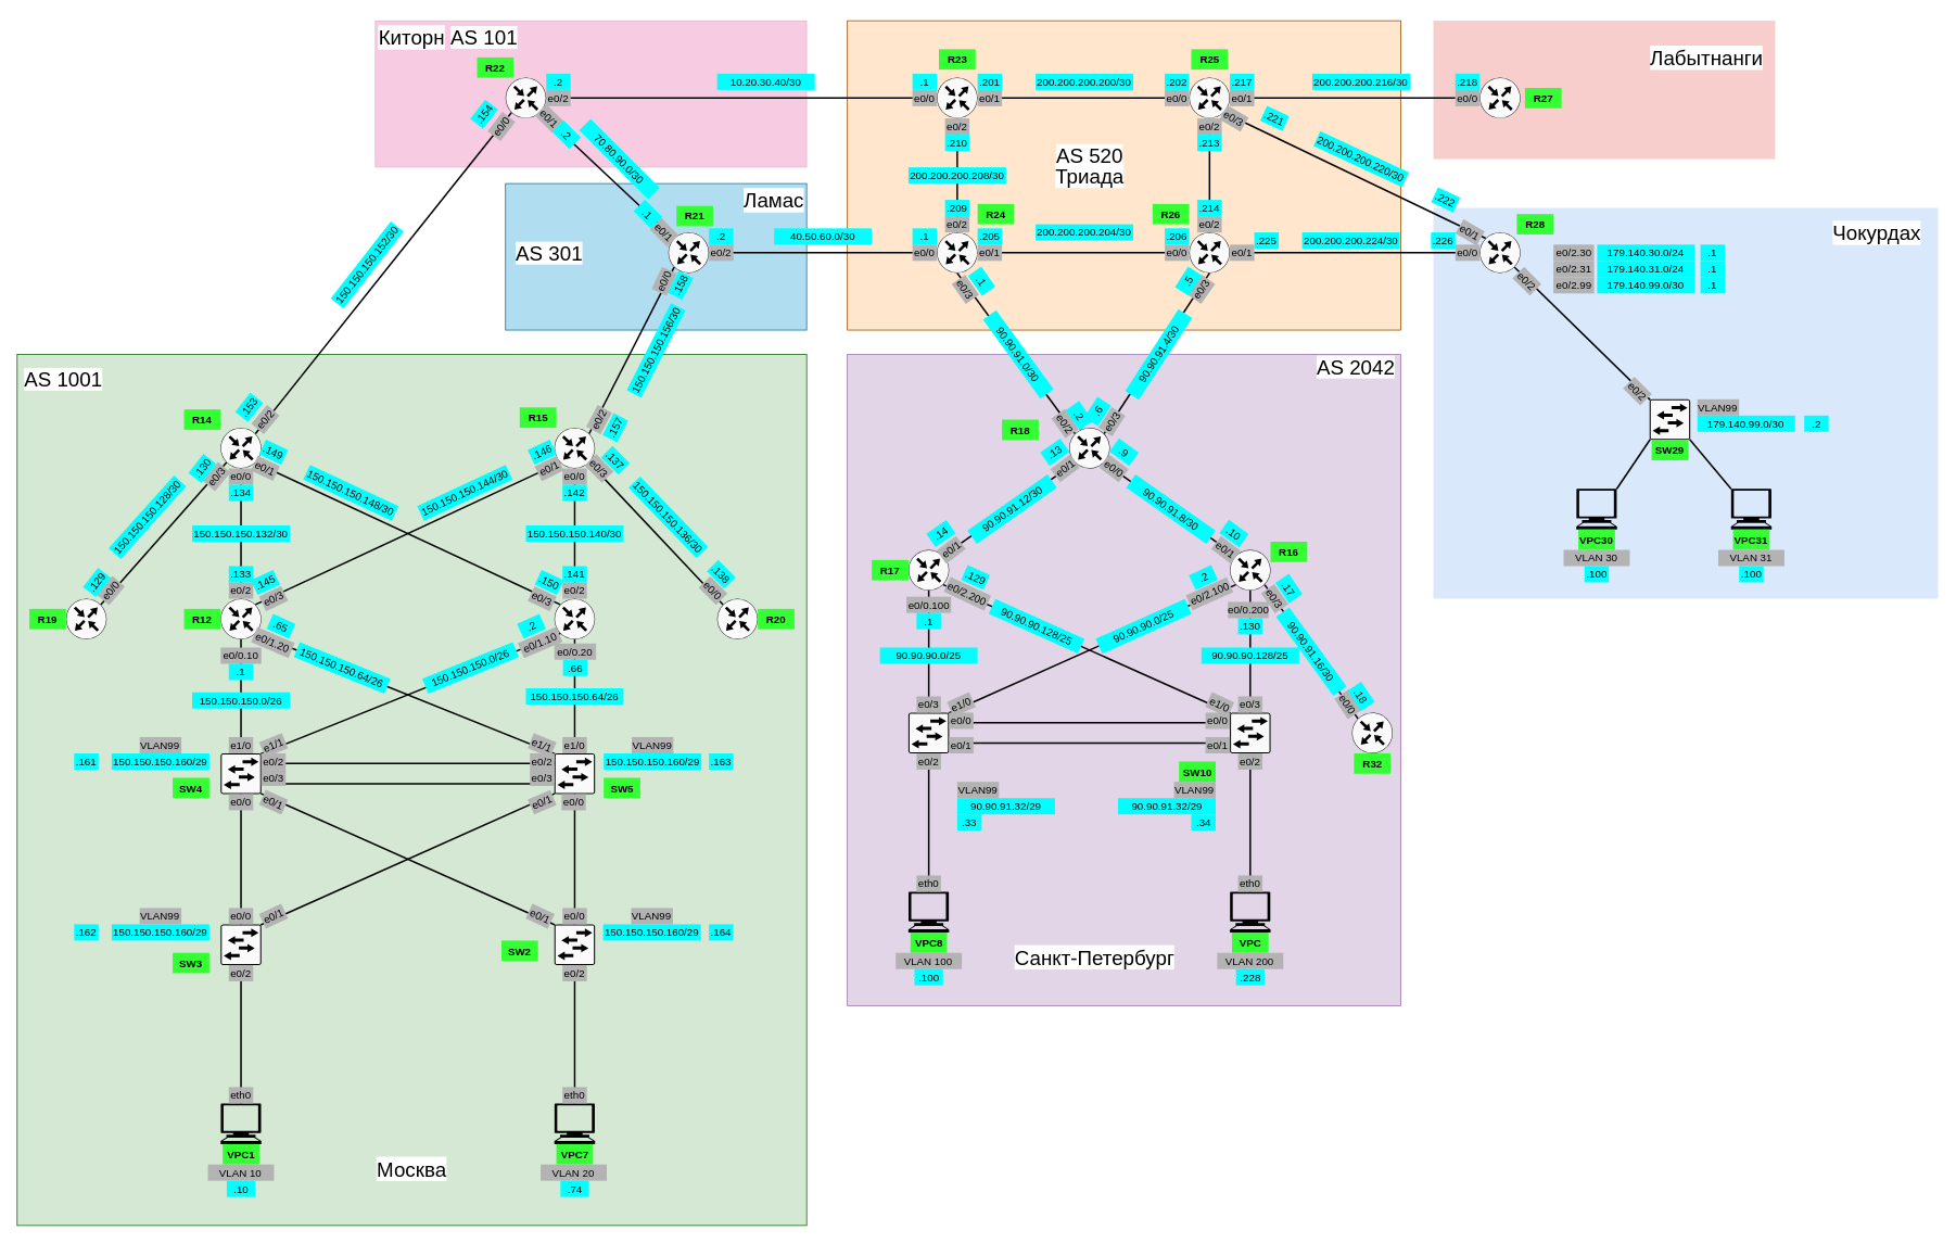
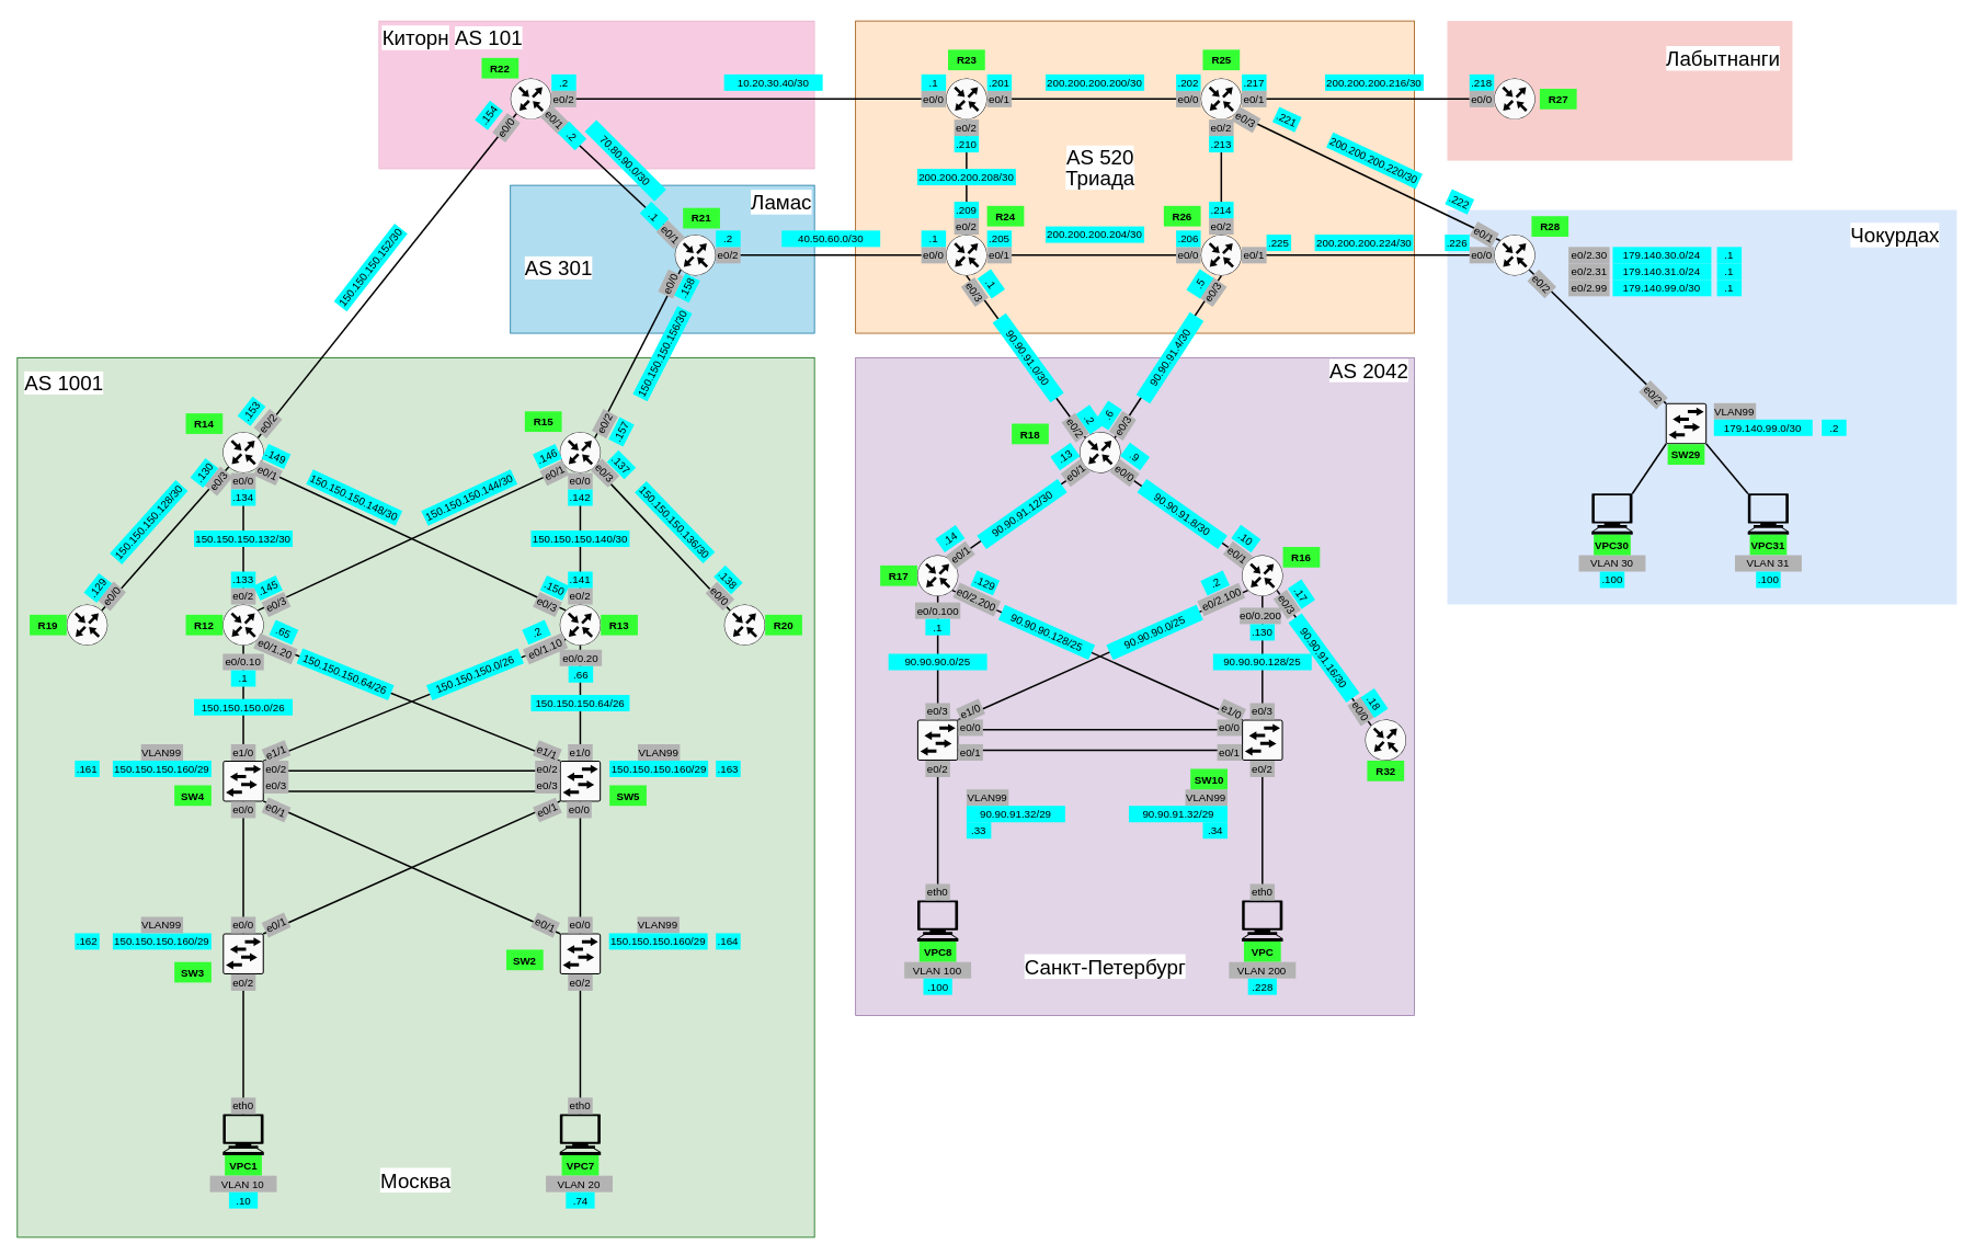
- <mxCell id="97" value="&lt;span style=&quot;background-color: rgb(255, 255, 255); font-size: 25px;&quot;&gt;AS 301&lt;/span&gt;" style="text;strokeColor=none;align=center;fillColor=none;html=1;verticalAlign=middle;whiteSpace=wrap;rounded=0;fontSize=25;" parent="1" vertex="1"><mxGeometry x="620" y="285" width="107.5" height="50" as="geometry" /></mxCell>
+ <mxCell id="97" value="&lt;span style=&quot;background-color: rgb(255, 255, 255); font-size: 25px;&quot;&gt;AS 301&lt;/span&gt;" style="text;strokeColor=none;align=center;fillColor=none;html=1;verticalAlign=middle;whiteSpace=wrap;rounded=0;fontSize=25;" parent="1" vertex="1"><mxGeometry x="625" y="300" width="107.5" height="50" as="geometry" /></mxCell>
+ <mxCell id="187" value="&lt;font style=&quot;font-size: 13px;&quot;&gt;&lt;b&gt;R13&lt;/b&gt;&lt;/font&gt;" style="text;strokeColor=none;align=center;fillColor=#33FF33;html=1;verticalAlign=middle;whiteSpace=wrap;rounded=0;" parent="1" vertex="1"><mxGeometry x="730" y="747.5" width="45" height="25" as="geometry" /></mxCell>
